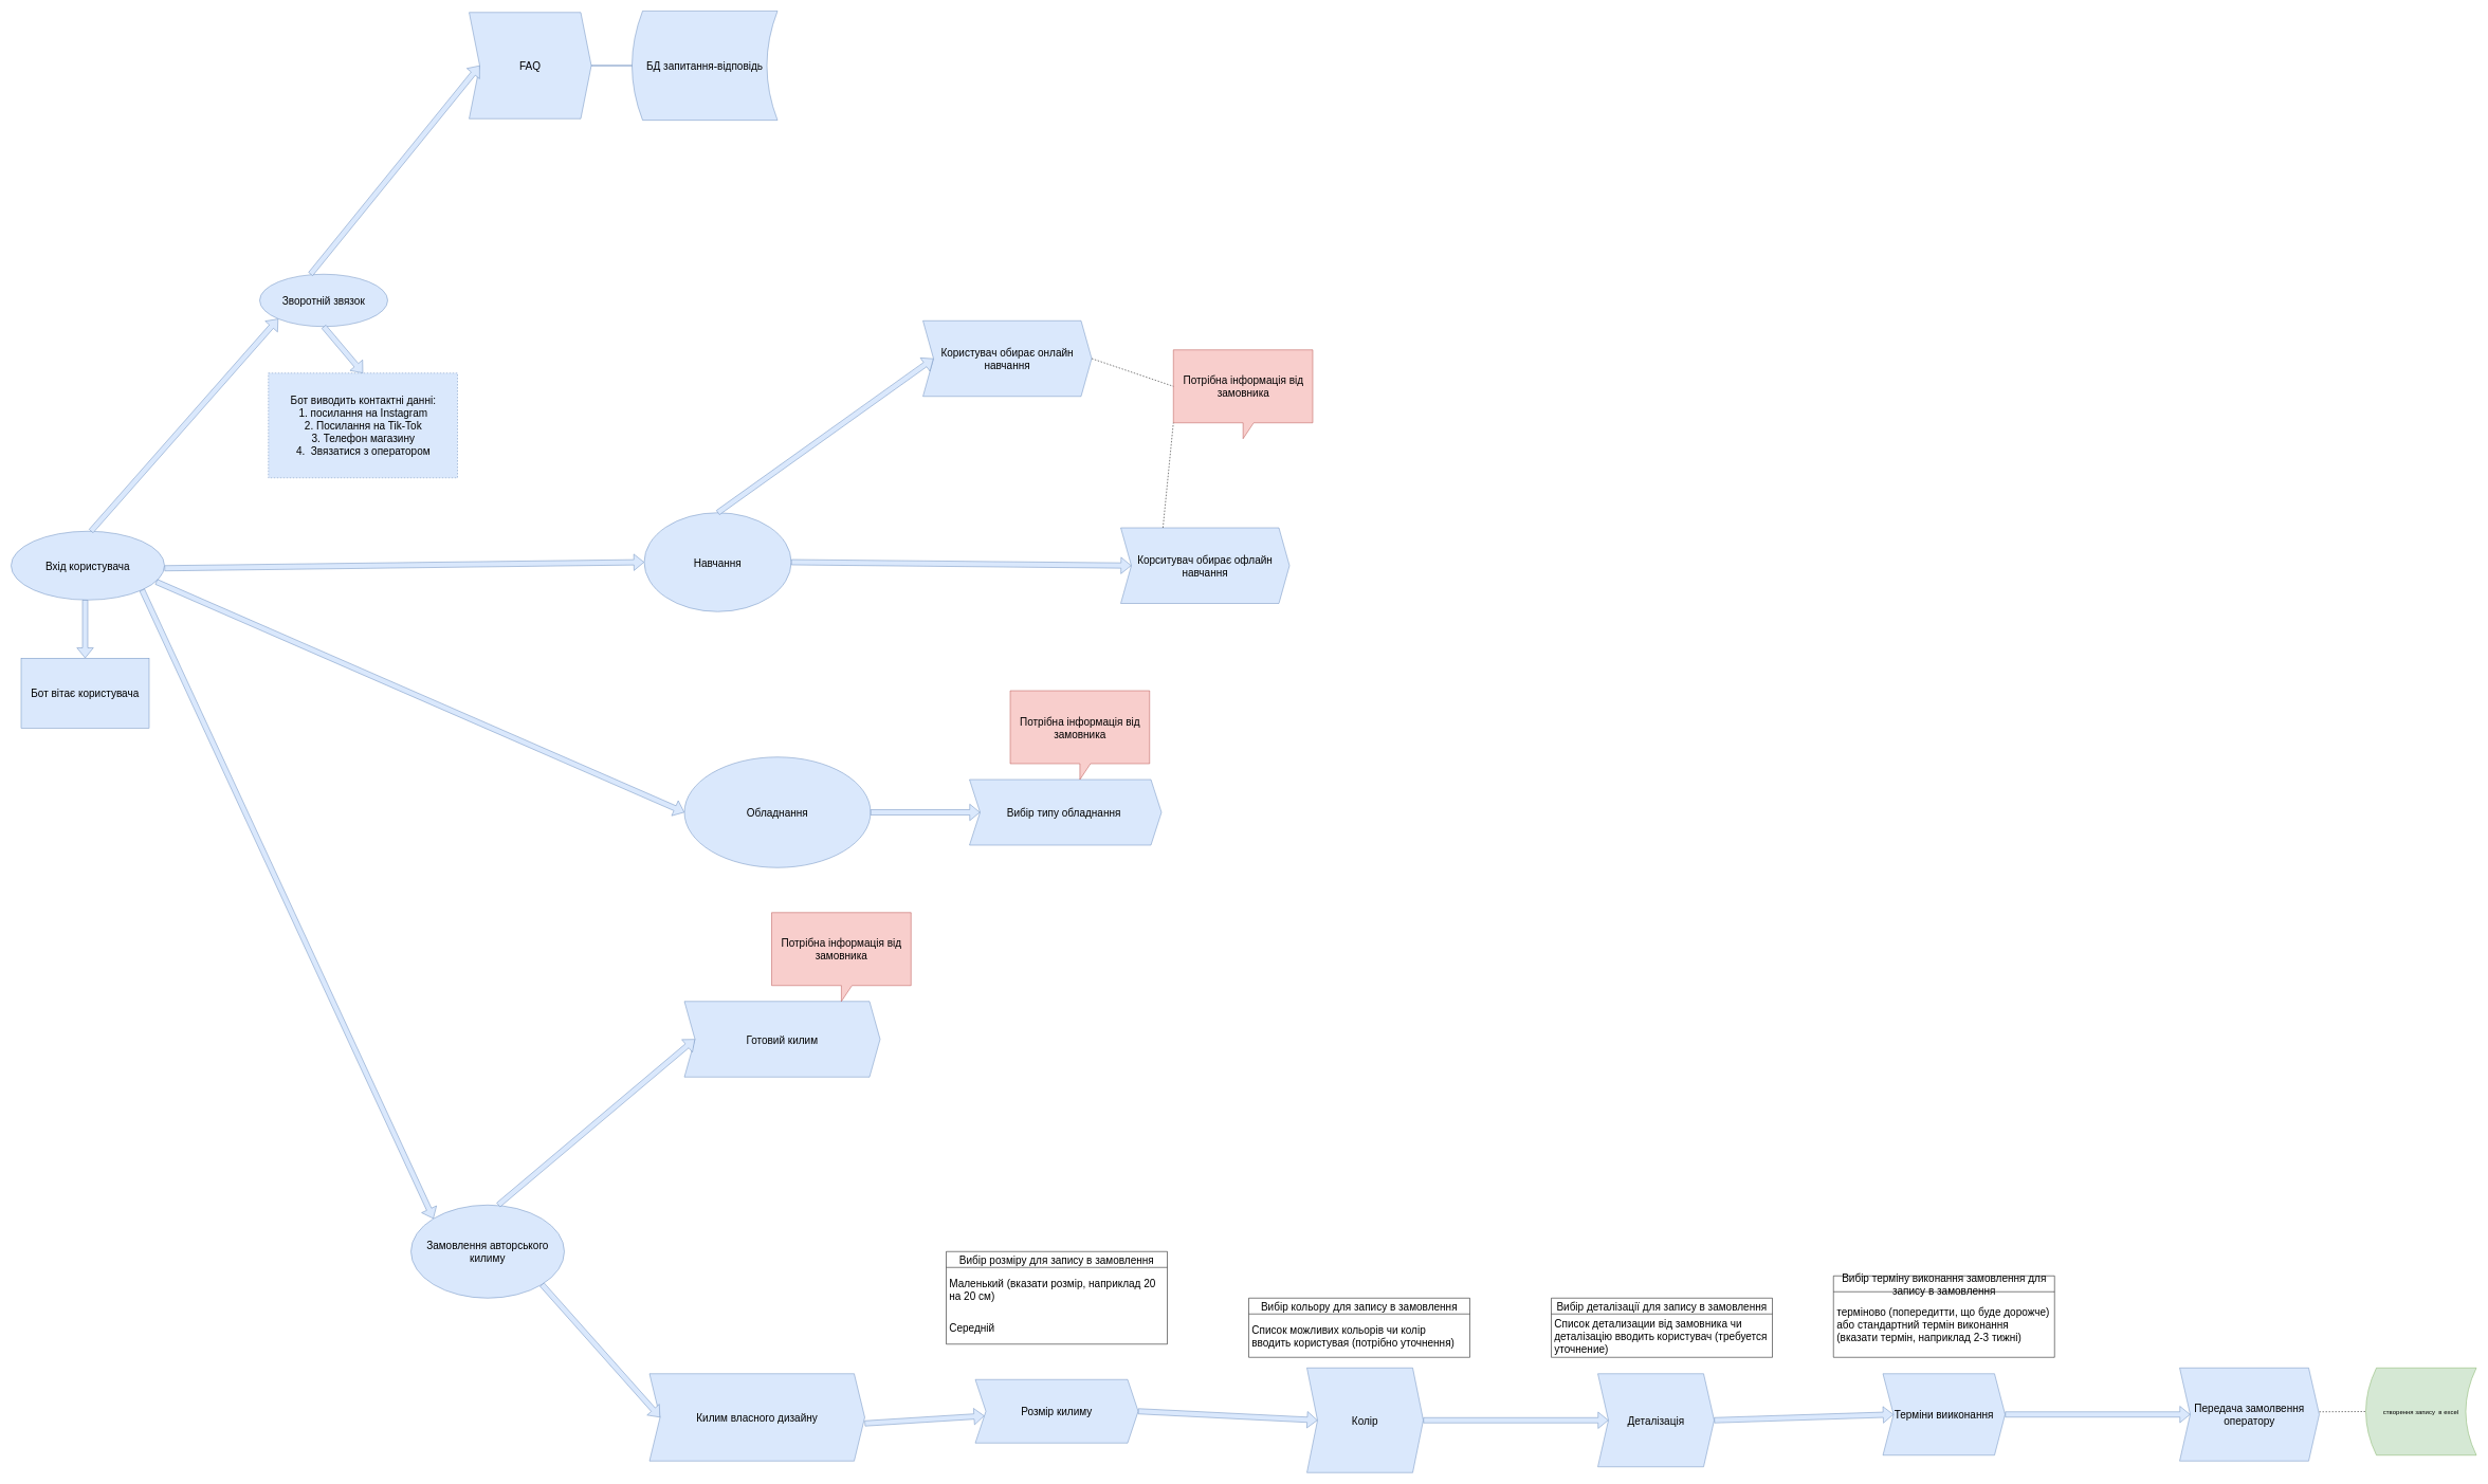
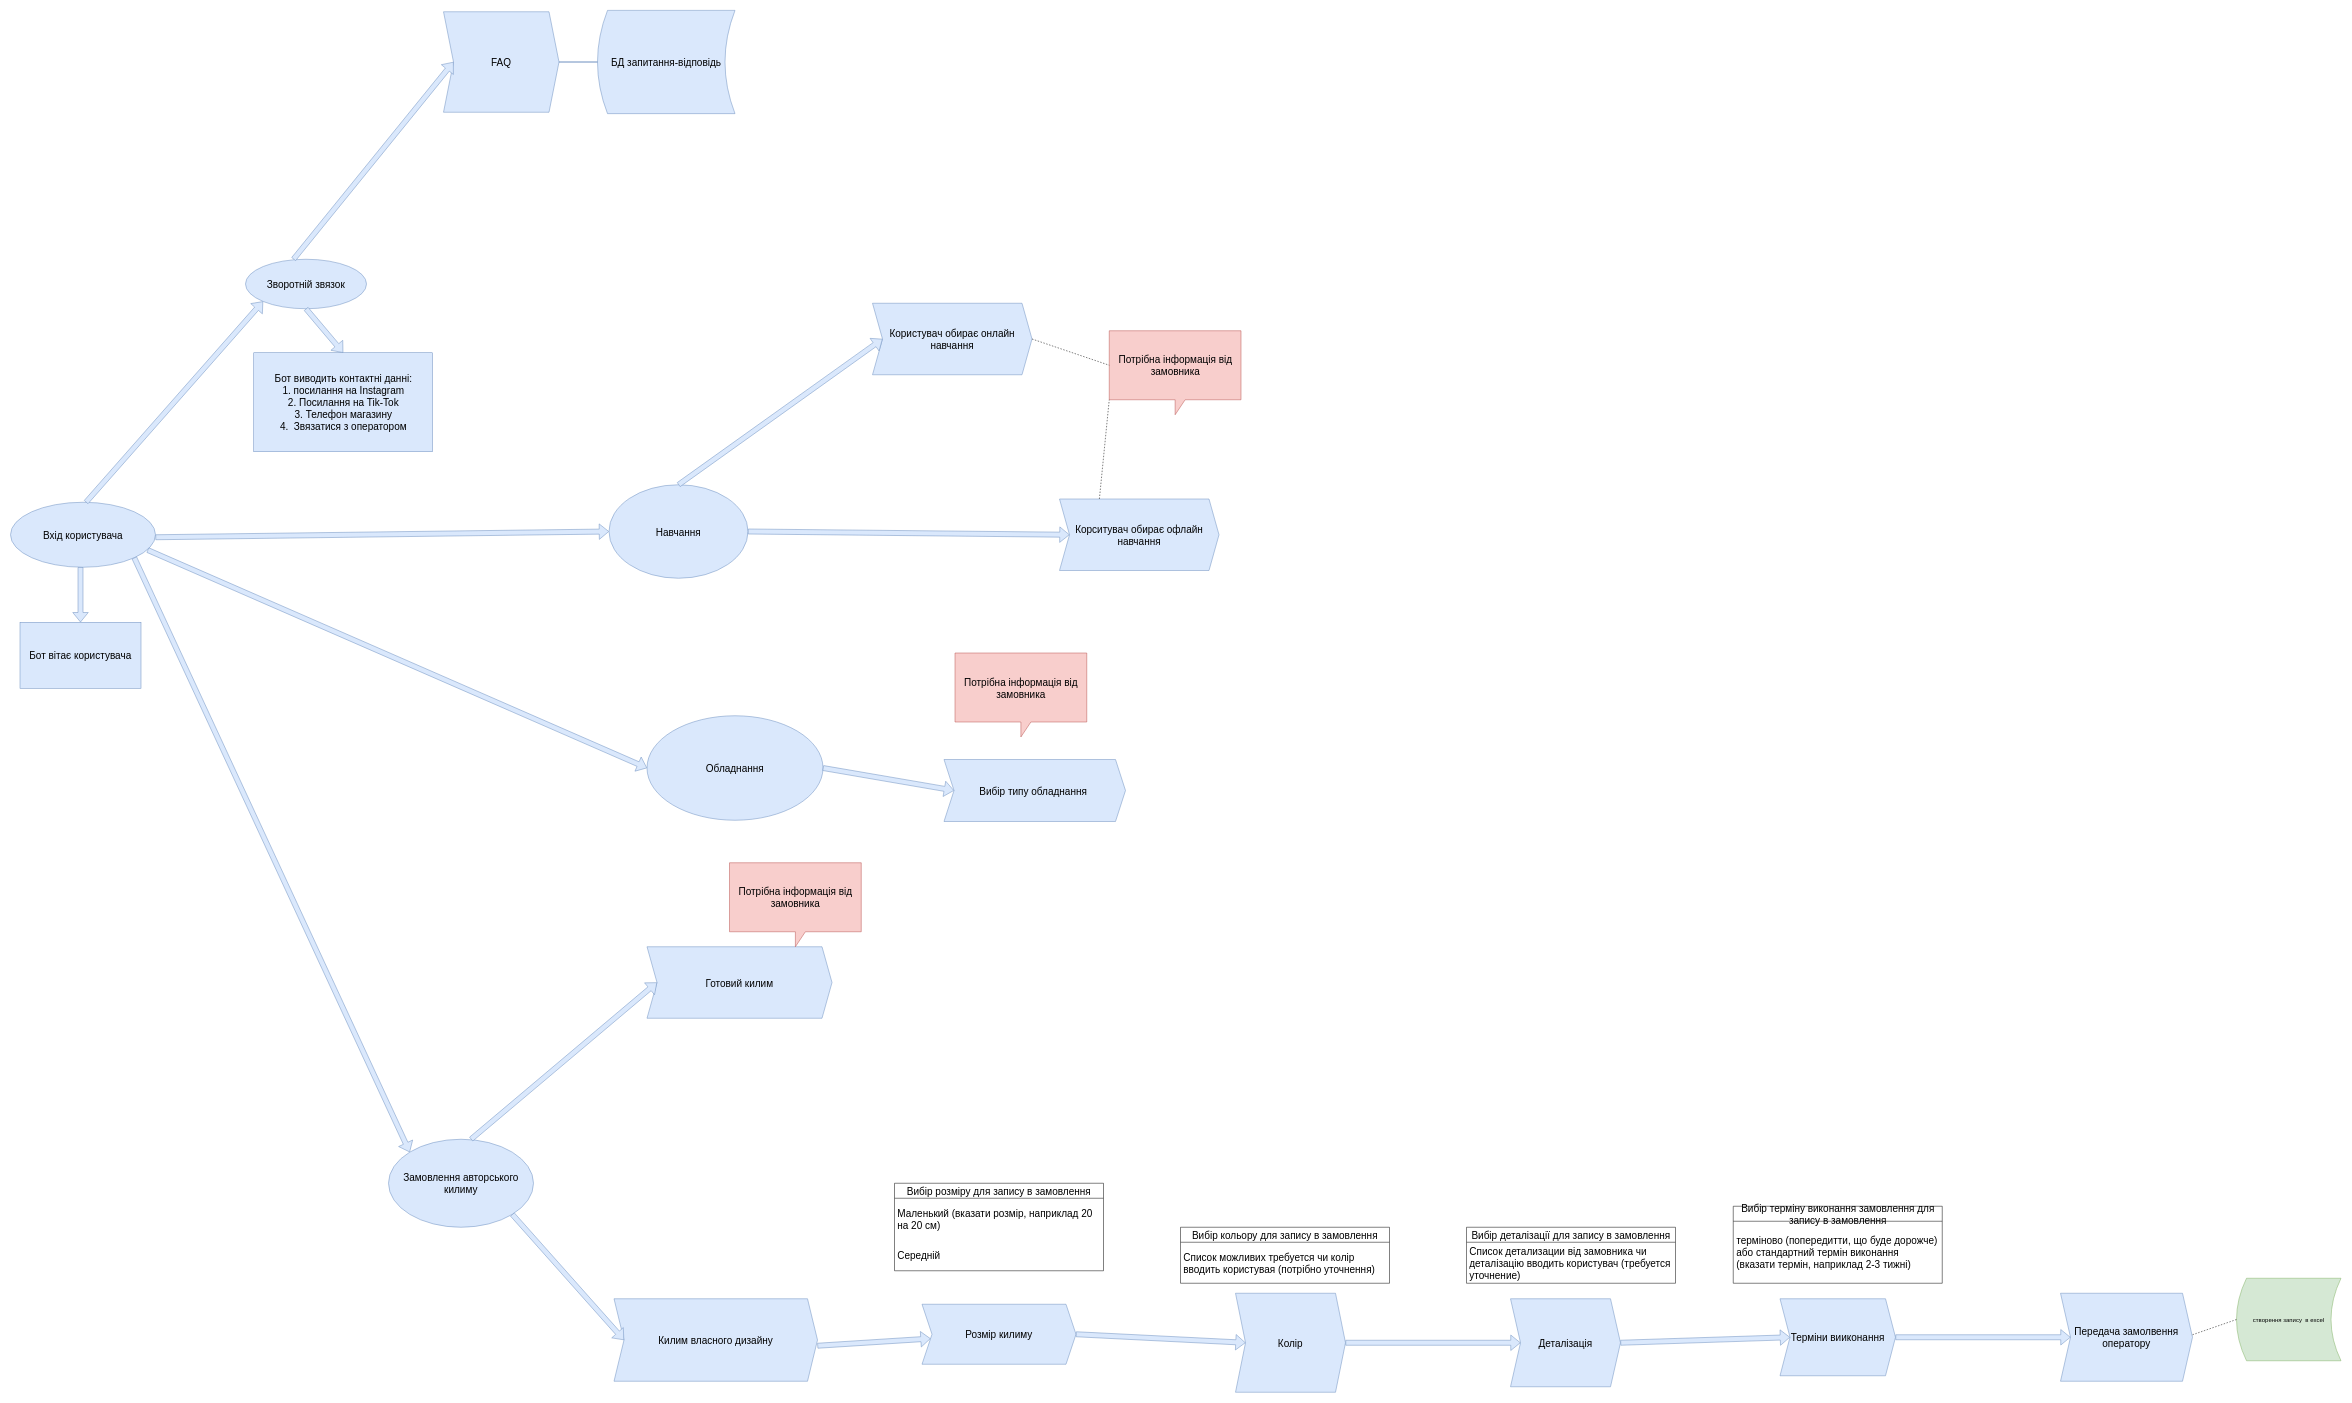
- <mxCell id="11" value="&lt;font style=&quot;font-size: 20px;&quot;&gt;Бот виводить контактні данні:&lt;br style=&quot;font-size: 20px;&quot;&gt;1. посилання на Instagram&lt;br style=&quot;font-size: 20px;&quot;&gt;2. Посилання на Tik-Tok&lt;br style=&quot;font-size: 20px;&quot;&gt;3. Телефон магазину&lt;br style=&quot;font-size: 20px;&quot;&gt;4.&amp;nbsp; Звязатися з оператором&lt;/font&gt;" style="rounded=0;whiteSpace=wrap;html=1;fontSize=20;fillColor=#dae8fc;strokeColor=#6c8ebf;dashed=1;" vertex="1" parent="1"><mxGeometry x="506.5" y="705" width="357.5" height="198" as="geometry" /></mxCell>
+ <mxCell id="11" value="&lt;font style=&quot;font-size: 20px;&quot;&gt;Бот виводить контактні данні:&lt;br style=&quot;font-size: 20px;&quot;&gt;1. посилання на Instagram&lt;br style=&quot;font-size: 20px;&quot;&gt;2. Посилання на Tik-Tok&lt;br style=&quot;font-size: 20px;&quot;&gt;3. Телефон магазину&lt;br style=&quot;font-size: 20px;&quot;&gt;4.&amp;nbsp; Звязатися з оператором&lt;/font&gt;" style="rounded=0;whiteSpace=wrap;html=1;fontSize=20;fillColor=#dae8fc;strokeColor=#6c8ebf;" vertex="1" parent="1"><mxGeometry x="506.5" y="705" width="357.5" height="198" as="geometry" /></mxCell>
- <mxCell id="37" value="&lt;font style=&quot;font-size: 20px;&quot;&gt;Вибір типу обладнання&amp;nbsp;&lt;/font&gt;" style="shape=step;perimeter=stepPerimeter;whiteSpace=wrap;html=1;fixedSize=1;fillColor=#dae8fc;strokeColor=#6c8ebf;fontSize=20;" vertex="1" parent="1"><mxGeometry x="1832" y="1473.5" width="363" height="124" as="geometry" /></mxCell>
+ <mxCell id="37" value="&lt;font style=&quot;font-size: 20px;&quot;&gt;Вибір типу обладнання&amp;nbsp;&lt;/font&gt;" style="shape=step;perimeter=stepPerimeter;whiteSpace=wrap;html=1;fixedSize=1;fillColor=#dae8fc;strokeColor=#6c8ebf;fontSize=20;" vertex="1" parent="1"><mxGeometry x="1887" y="1518.5" width="363" height="124" as="geometry" /></mxCell>
- <mxCell id="48" value="Список можливих кольорів чи колір вводить користувая (потрібно уточнення)" style="text;strokeColor=none;fillColor=none;align=left;verticalAlign=middle;spacingLeft=4;spacingRight=4;overflow=hidden;points=[[0,0.5],[1,0.5]];portConstraint=eastwest;rotatable=0;whiteSpace=wrap;html=1;fontSize=20;" vertex="1" parent="47"><mxGeometry y="30" width="418" height="82" as="geometry" /></mxCell>
+ <mxCell id="48" value="Список можливих требуется чи колір вводить користувая (потрібно уточнення)" style="text;strokeColor=none;fillColor=none;align=left;verticalAlign=middle;spacingLeft=4;spacingRight=4;overflow=hidden;points=[[0,0.5],[1,0.5]];portConstraint=eastwest;rotatable=0;whiteSpace=wrap;html=1;fontSize=20;" vertex="1" parent="47"><mxGeometry y="30" width="418" height="82" as="geometry" /></mxCell>
- <mxCell id="53" value="створення запису&amp;nbsp; в excel" style="shape=dataStorage;whiteSpace=wrap;html=1;fixedSize=1;fillColor=#d5e8d4;strokeColor=#82b366;" vertex="1" parent="1"><mxGeometry x="4472" y="2586" width="209" height="165" as="geometry" /></mxCell>
+ <mxCell id="53" value="створення запису&amp;nbsp; в excel" style="shape=dataStorage;whiteSpace=wrap;html=1;fixedSize=1;fillColor=#d5e8d4;strokeColor=#82b366;" vertex="1" parent="1"><mxGeometry x="4472" y="2556" width="209" height="165" as="geometry" /></mxCell>
